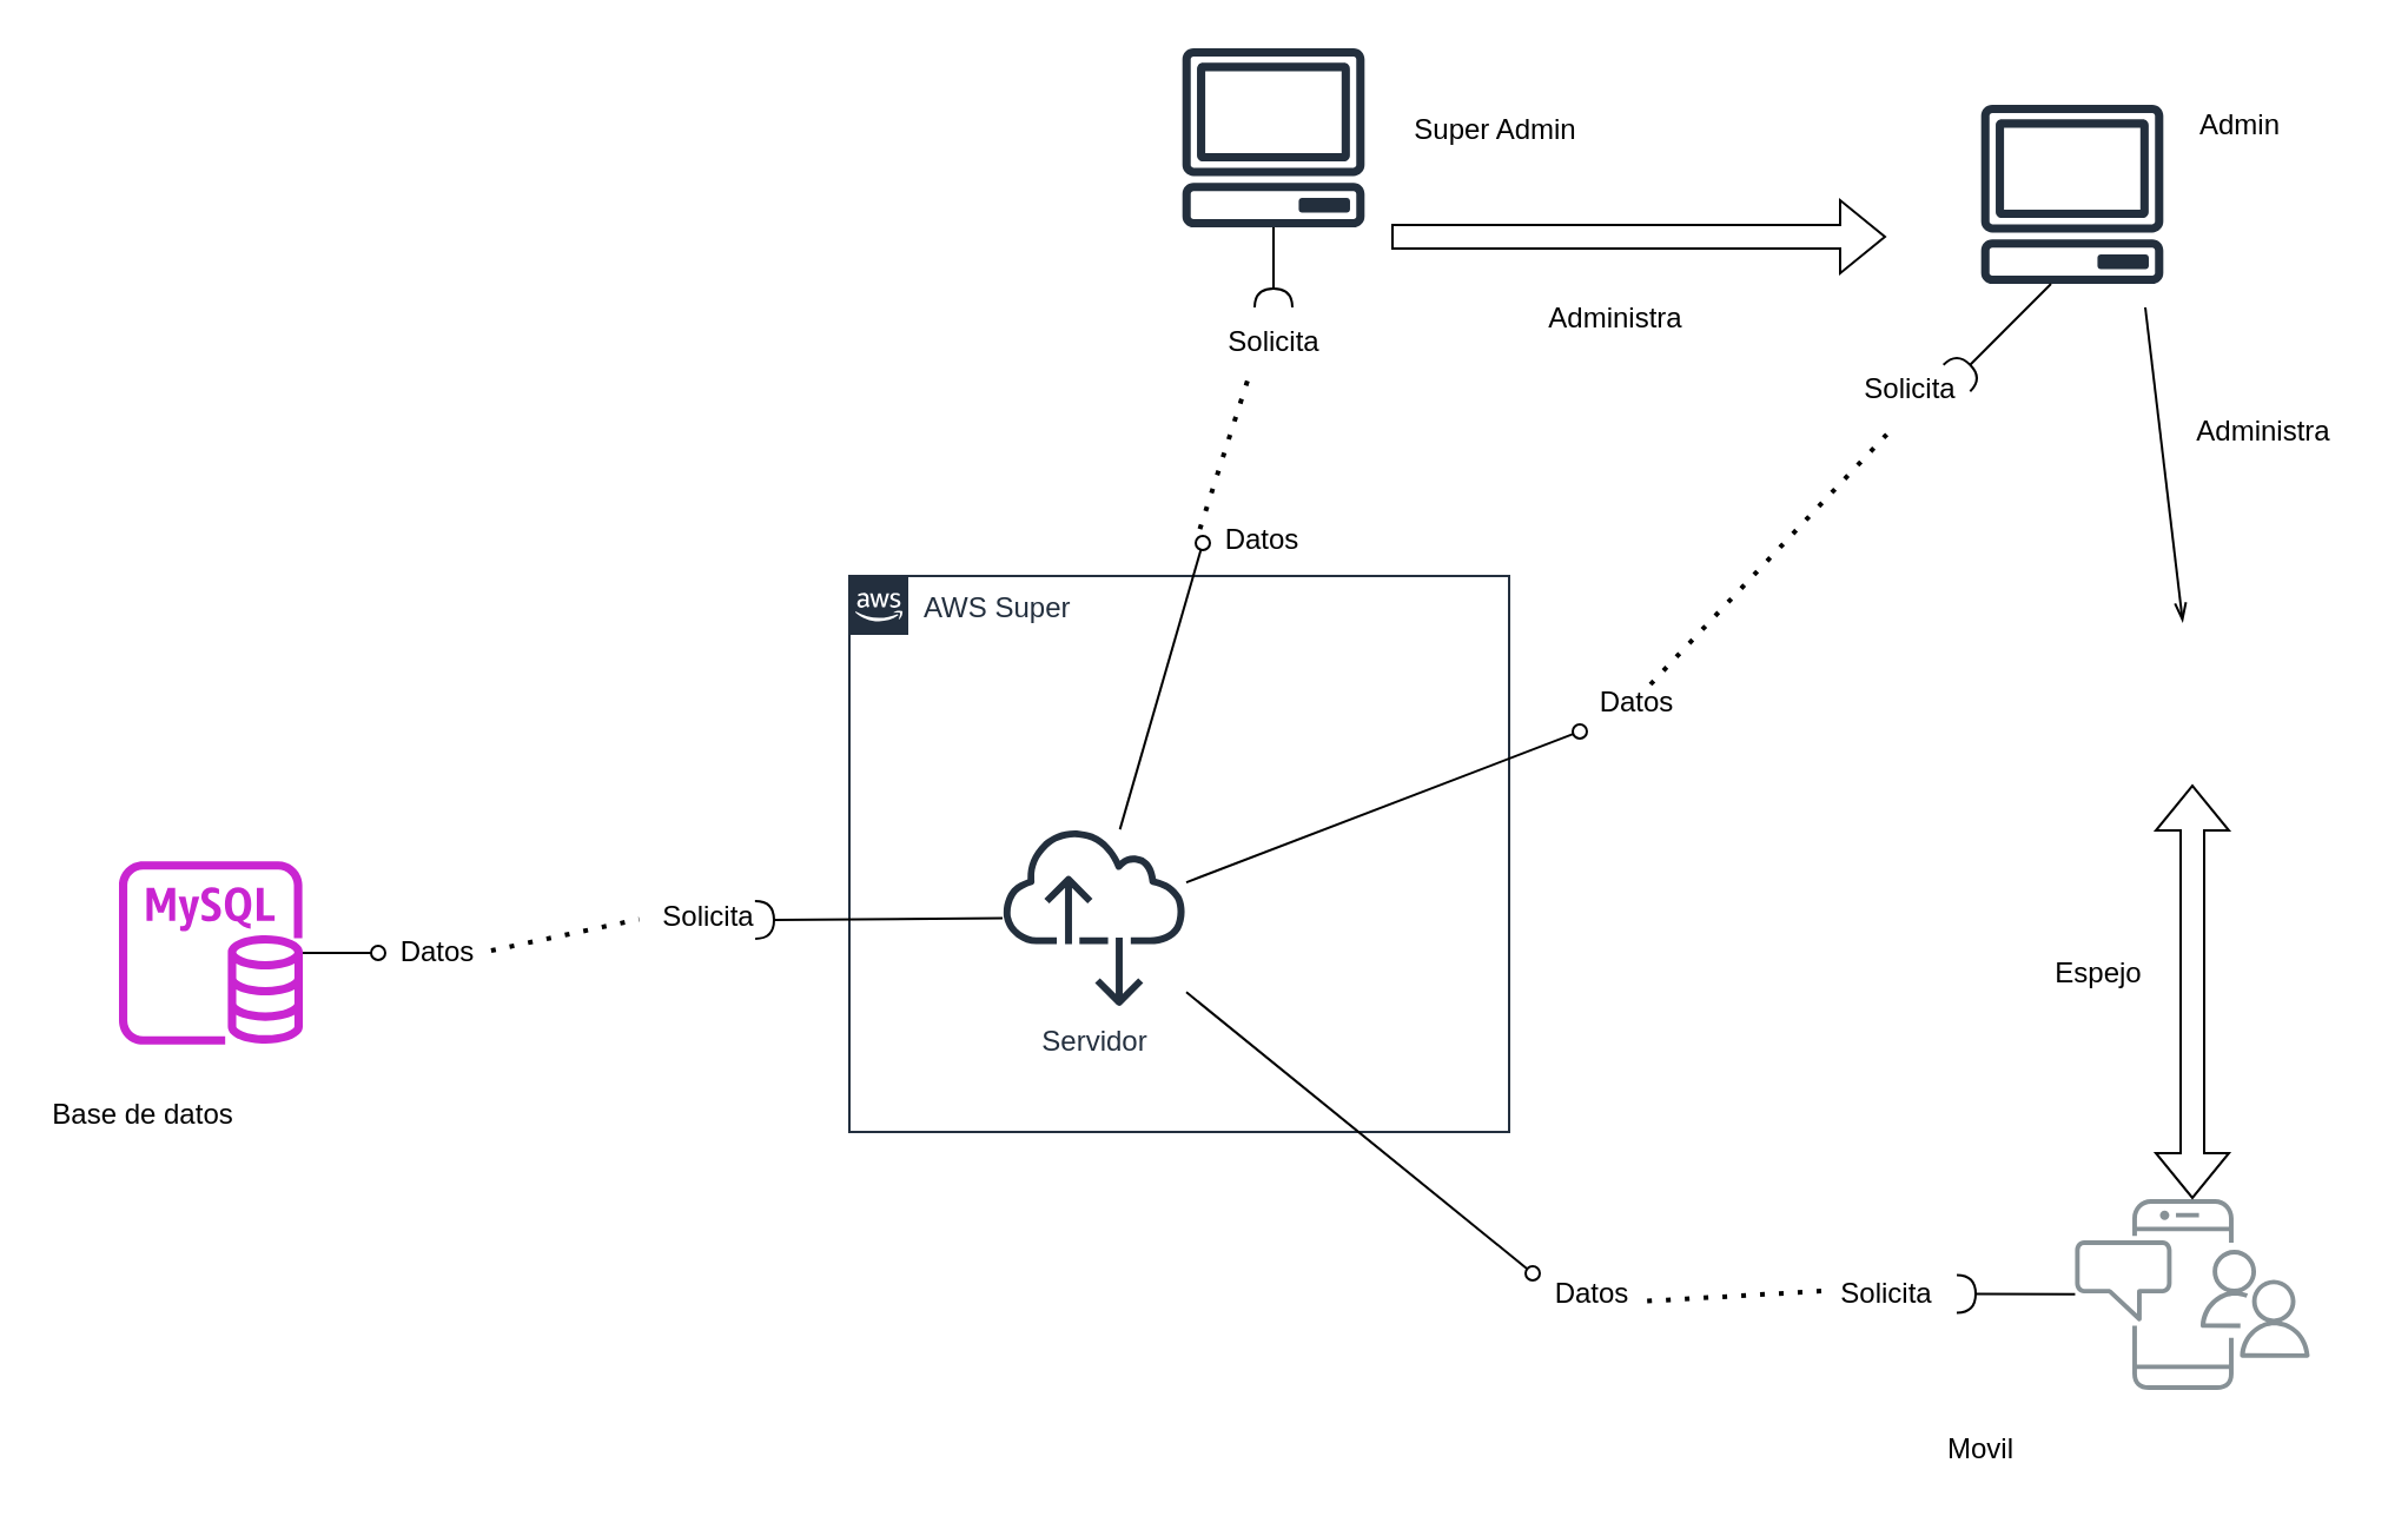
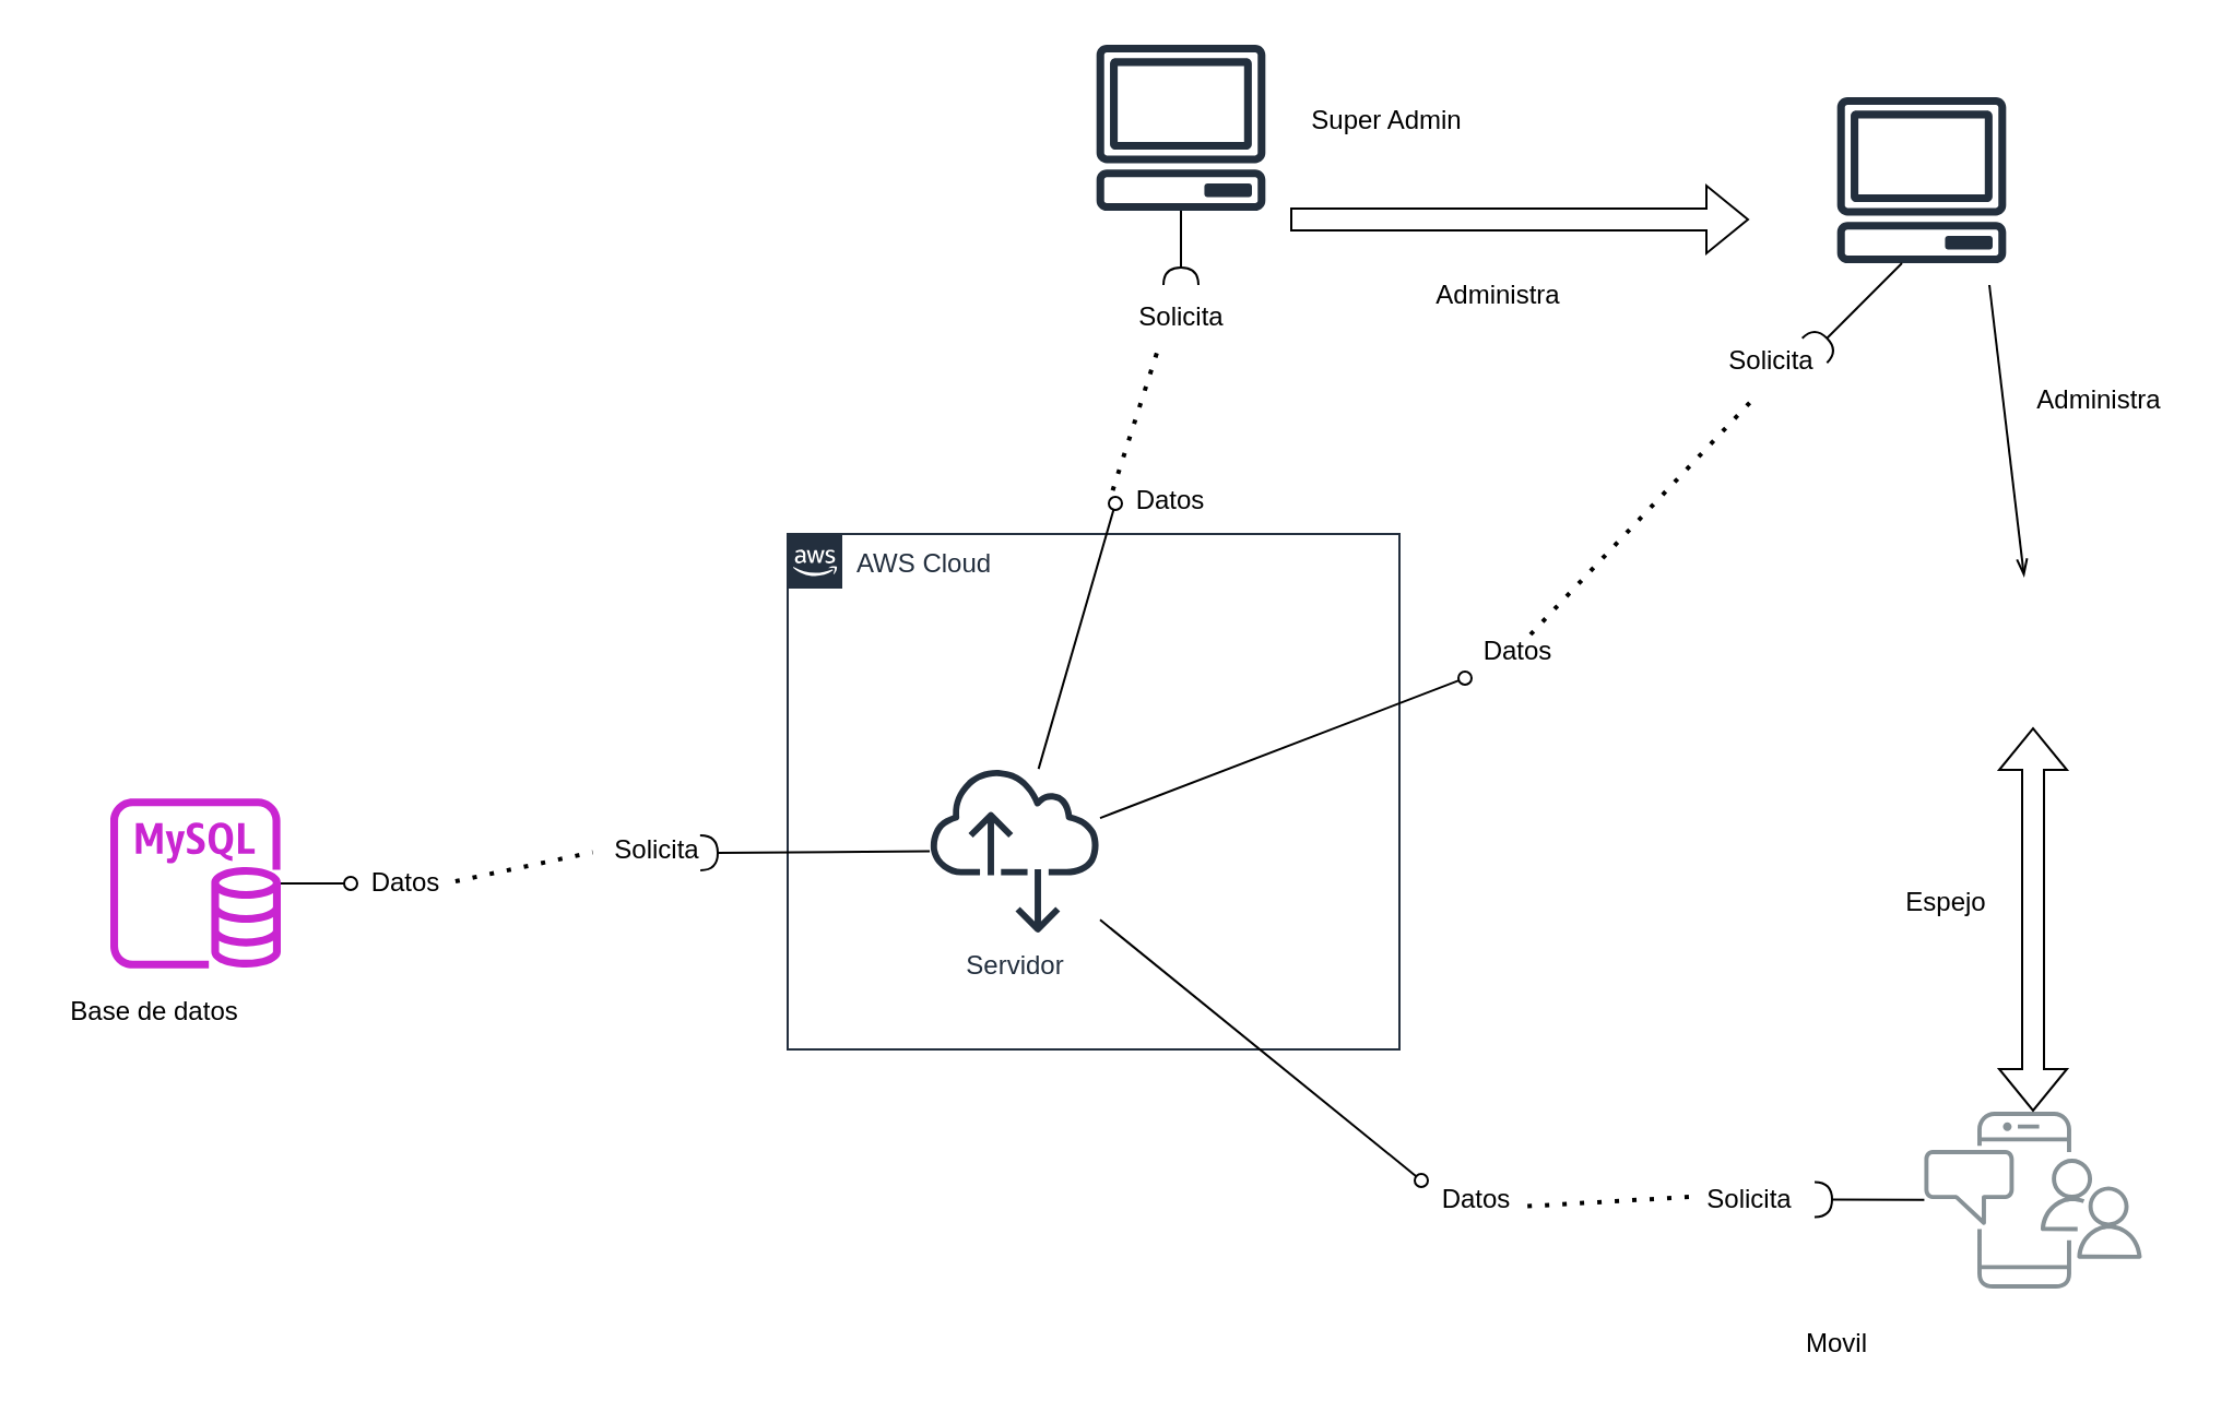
- <mxCell id="37" value="Admin" style="text;html=1;align=center;verticalAlign=middle;resizable=0;points=[];autosize=1;strokeColor=none;fillColor=none;" vertex="1" parent="1"><mxGeometry x="920" y="38" width="60" height="30" as="geometry" /></mxCell>
- <mxCell id="3" value="AWS Super" style="points=[[0,0],[0.25,0],[0.5,0],[0.75,0],[1,0],[1,0.25],[1,0.5],[1,0.75],[1,1],[0.75,1],[0.5,1],[0.25,1],[0,1],[0,0.75],[0,0.5],[0,0.25]];outlineConnect=0;gradientColor=none;html=1;whiteSpace=wrap;fontSize=12;fontStyle=0;container=1;pointerEvents=0;collapsible=0;recursiveResize=0;shape=mxgraph.aws4.group;grIcon=mxgraph.aws4.group_aws_cloud_alt;strokeColor=#232F3E;fillColor=none;verticalAlign=top;align=left;spacingLeft=30;fontColor=#232F3E;dashed=0;" vertex="1" parent="1"><mxGeometry x="360" y="244" width="280" height="236" as="geometry" /></mxCell>
+ <mxCell id="3" value="AWS Cloud" style="points=[[0,0],[0.25,0],[0.5,0],[0.75,0],[1,0],[1,0.25],[1,0.5],[1,0.75],[1,1],[0.75,1],[0.5,1],[0.25,1],[0,1],[0,0.75],[0,0.5],[0,0.25]];outlineConnect=0;gradientColor=none;html=1;whiteSpace=wrap;fontSize=12;fontStyle=0;container=1;pointerEvents=0;collapsible=0;recursiveResize=0;shape=mxgraph.aws4.group;grIcon=mxgraph.aws4.group_aws_cloud_alt;strokeColor=#232F3E;fillColor=none;verticalAlign=top;align=left;spacingLeft=30;fontColor=#232F3E;dashed=0;" vertex="1" parent="1"><mxGeometry x="360" y="244" width="280" height="236" as="geometry" /></mxCell>
- <mxCell id="26" value="Base de datos" style="text;html=1;align=center;verticalAlign=middle;resizable=0;points=[];autosize=1;strokeColor=none;fillColor=none;" vertex="1" parent="1"><mxGeometry x="10" y="458" width="100" height="30" as="geometry" /></mxCell>
+ <mxCell id="26" value="Base de datos" style="text;html=1;align=center;verticalAlign=middle;resizable=0;points=[];autosize=1;strokeColor=none;fillColor=none;" vertex="1" parent="1"><mxGeometry x="20" y="448" width="100" height="30" as="geometry" /></mxCell>
